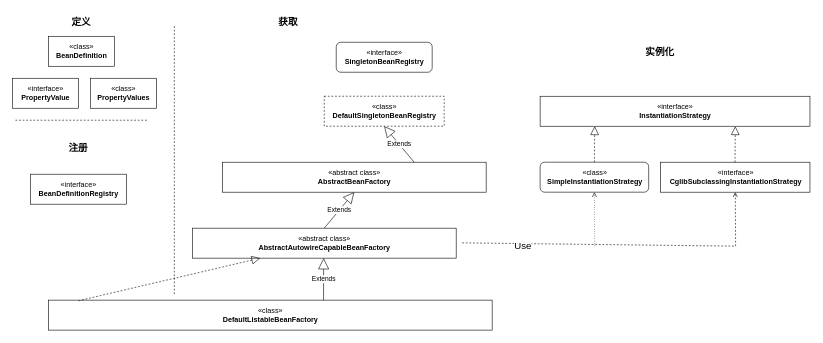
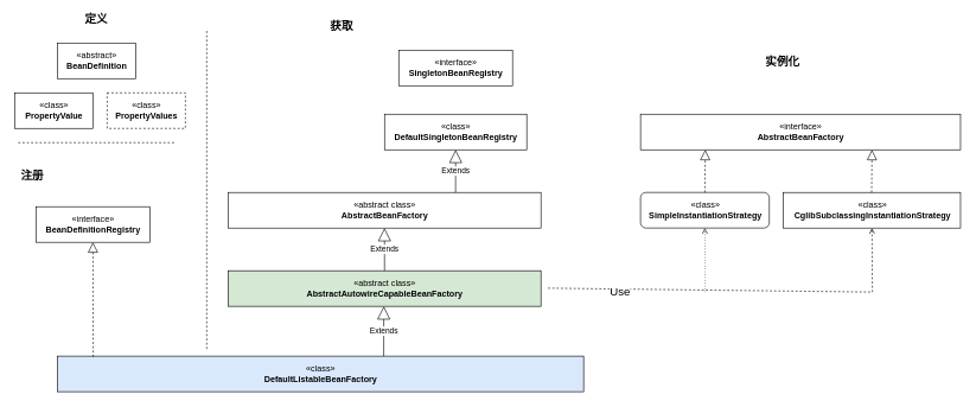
- <mxCell id="16" value="&lt;div style=&quot;&quot;&gt;&lt;pre style=&quot;&quot;&gt;&lt;b&gt;&lt;font style=&quot;font-size: 16px;&quot;&gt;定义&lt;/font&gt;&lt;/b&gt;&lt;/pre&gt;&lt;/div&gt;" style="text;html=1;strokeColor=none;fillColor=none;align=center;verticalAlign=middle;whiteSpace=wrap;rounded=0;" parent="1" vertex="1"><mxGeometry x="105" y="20" width="60" height="30" as="geometry" /></mxCell>
+ <mxCell id="16" value="&lt;div style=&quot;&quot;&gt;&lt;pre style=&quot;&quot;&gt;&lt;b&gt;&lt;font style=&quot;font-size: 16px;&quot;&gt;定义&lt;/font&gt;&lt;/b&gt;&lt;/pre&gt;&lt;/div&gt;" style="text;html=1;strokeColor=none;fillColor=none;align=center;verticalAlign=middle;whiteSpace=wrap;rounded=0;" parent="1" vertex="1"><mxGeometry x="105" y="10" width="60" height="30" as="geometry" /></mxCell>
- <mxCell id="8" value="&lt;br&gt;«class»&lt;br&gt;&lt;b&gt;BeanDefinition&lt;br&gt;&lt;br&gt;&lt;/b&gt;" style="html=1;" parent="1" vertex="1"><mxGeometry x="80" y="60" width="110" height="50" as="geometry" /></mxCell>
+ <mxCell id="8" value="&lt;br&gt;«abstract»&lt;br&gt;&lt;b&gt;BeanDefinition&lt;br&gt;&lt;br&gt;&lt;/b&gt;" style="html=1;" parent="1" vertex="1"><mxGeometry x="80" y="60" width="110" height="50" as="geometry" /></mxCell>
- <mxCell id="6" value="«interface»&lt;br&gt;&lt;b&gt;SingletonBeanRegistry&lt;/b&gt;" style="html=1;rounded=1;" parent="1" vertex="1"><mxGeometry x="560" y="70" width="160" height="50" as="geometry" /></mxCell>
+ <mxCell id="6" value="«interface»&lt;br&gt;&lt;b&gt;SingletonBeanRegistry&lt;/b&gt;" style="html=1;" parent="1" vertex="1"><mxGeometry x="560" y="70" width="160" height="50" as="geometry" /></mxCell>
- <mxCell id="26" value="&lt;br&gt;«interface»&lt;br&gt;&lt;b&gt;PropertyValue&lt;br&gt;&lt;br&gt;&lt;/b&gt;" style="html=1;" vertex="1" parent="1"><mxGeometry x="20" y="130" width="110" height="50" as="geometry" /></mxCell>
+ <mxCell id="26" value="&lt;br&gt;«class»&lt;br&gt;&lt;b&gt;PropertyValue&lt;br&gt;&lt;br&gt;&lt;/b&gt;" style="html=1;" vertex="1" parent="1"><mxGeometry x="20" y="130" width="110" height="50" as="geometry" /></mxCell>
- <mxCell id="27" value="&lt;br&gt;«class»&lt;br&gt;&lt;b&gt;PropertyValues&lt;br&gt;&lt;br&gt;&lt;/b&gt;" style="html=1;" vertex="1" parent="1"><mxGeometry x="150" y="130" width="110" height="50" as="geometry" /></mxCell>
+ <mxCell id="27" value="&lt;br&gt;«class»&lt;br&gt;&lt;b&gt;PropertyValues&lt;br&gt;&lt;br&gt;&lt;/b&gt;" style="html=1;dashed=1;" vertex="1" parent="1"><mxGeometry x="150" y="130" width="110" height="50" as="geometry" /></mxCell>
- <mxCell id="7" value="«class»&lt;br&gt;&lt;b&gt;DefaultSingletonBeanRegistry&lt;/b&gt;" style="html=1;dashed=1;" parent="1" vertex="1"><mxGeometry x="540" y="160" width="200" height="50" as="geometry" /></mxCell>
+ <mxCell id="7" value="«class»&lt;br&gt;&lt;b&gt;DefaultSingletonBeanRegistry&lt;/b&gt;" style="html=1;" parent="1" vertex="1"><mxGeometry x="540" y="160" width="200" height="50" as="geometry" /></mxCell>
- <mxCell id="17" value="«interface»&lt;br&gt;&lt;b&gt;InstantiationStrategy&lt;/b&gt;" style="html=1;" parent="1" vertex="1"><mxGeometry x="900" y="160" width="450" height="50" as="geometry" /></mxCell>
+ <mxCell id="17" value="«interface»&lt;br&gt;&lt;b&gt;AbstractBeanFactory&lt;/b&gt;" style="html=1;" parent="1" vertex="1"><mxGeometry x="900" y="160" width="450" height="50" as="geometry" /></mxCell>
- <mxCell id="12" value="&lt;div style=&quot;&quot;&gt;&lt;pre style=&quot;&quot;&gt;&lt;b&gt;&lt;font style=&quot;font-size: 16px;&quot;&gt;注册&lt;/font&gt;&lt;/b&gt;&lt;/pre&gt;&lt;/div&gt;" style="text;html=1;strokeColor=none;fillColor=none;align=center;verticalAlign=middle;whiteSpace=wrap;rounded=0;" parent="1" vertex="1"><mxGeometry x="100" y="230" width="60" height="30" as="geometry" /></mxCell>
+ <mxCell id="12" value="&lt;div style=&quot;&quot;&gt;&lt;pre style=&quot;&quot;&gt;&lt;b&gt;&lt;font style=&quot;font-size: 16px;&quot;&gt;注册&lt;/font&gt;&lt;/b&gt;&lt;/pre&gt;&lt;/div&gt;" style="text;html=1;strokeColor=none;fillColor=none;align=center;verticalAlign=middle;whiteSpace=wrap;rounded=0;" parent="1" vertex="1"><mxGeometry x="15" y="230" width="60" height="30" as="geometry" /></mxCell>
- <mxCell id="2" value="&lt;br&gt;«abstract class»&lt;br&gt;&lt;b&gt;AbstractBeanFactory&lt;br&gt;&lt;br&gt;&lt;/b&gt;" style="html=1;" parent="1" vertex="1"><mxGeometry x="370" y="270" width="440" height="50" as="geometry" /></mxCell>
+ <mxCell id="2" value="&lt;br&gt;«abstract class»&lt;br&gt;&lt;b&gt;AbstractBeanFactory&lt;br&gt;&lt;br&gt;&lt;/b&gt;" style="html=1;" parent="1" vertex="1"><mxGeometry x="320" y="270" width="440" height="50" as="geometry" /></mxCell>
- <mxCell id="19" value="«interface»&lt;br&gt;&lt;b&gt;CglibSubclassingInstantiationStrategy&lt;/b&gt;" style="html=1;" parent="1" vertex="1"><mxGeometry x="1101" y="270" width="249" height="50" as="geometry" /></mxCell>
+ <mxCell id="19" value="«class»&lt;br&gt;&lt;b&gt;CglibSubclassingInstantiationStrategy&lt;/b&gt;" style="html=1;" parent="1" vertex="1"><mxGeometry x="1101" y="270" width="249" height="50" as="geometry" /></mxCell>
- <mxCell id="3" value="«abstract class»&lt;br&gt;&lt;b&gt;AbstractAutowireCapableBeanFactory&lt;/b&gt;" style="html=1;" parent="1" vertex="1"><mxGeometry x="320" y="380" width="440" height="50" as="geometry" /></mxCell>
+ <mxCell id="3" value="«abstract class»&lt;br&gt;&lt;b&gt;AbstractAutowireCapableBeanFactory&lt;/b&gt;" style="html=1;fillColor=#d5e8d4;" parent="1" vertex="1"><mxGeometry x="320" y="380" width="440" height="50" as="geometry" /></mxCell>
- <mxCell id="10" value="" style="endArrow=block;dashed=1;endFill=0;endSize=12;html=1;rounded=0;exitX=0.068;exitY=0.02;exitDx=0;exitDy=0;exitPerimeter=0;" parent="1" source="5" target="3" edge="1"><mxGeometry width="160" relative="1" as="geometry"><mxPoint x="120" y="480" as="sourcePoint" /><mxPoint x="280" y="340" as="targetPoint" /></mxGeometry></mxCell>
+ <mxCell id="10" value="" style="endArrow=block;dashed=1;endFill=0;endSize=12;html=1;rounded=0;entryX=0.5;entryY=1;entryDx=0;entryDy=0;exitX=0.068;exitY=0.02;exitDx=0;exitDy=0;exitPerimeter=0;" parent="1" source="5" target="4" edge="1"><mxGeometry width="160" relative="1" as="geometry"><mxPoint x="120" y="480" as="sourcePoint" /><mxPoint x="280" y="340" as="targetPoint" /></mxGeometry></mxCell>
- <mxCell id="5" value="«class»&lt;br&gt;&lt;b&gt;DefaultListableBeanFactory&lt;/b&gt;" style="html=1;" parent="1" vertex="1"><mxGeometry x="80" y="500" width="740" height="50" as="geometry" /></mxCell>
+ <mxCell id="5" value="«class»&lt;br&gt;&lt;b&gt;DefaultListableBeanFactory&lt;/b&gt;" style="html=1;fillColor=#dae8fc;" parent="1" vertex="1"><mxGeometry x="80" y="500" width="740" height="50" as="geometry" /></mxCell>
